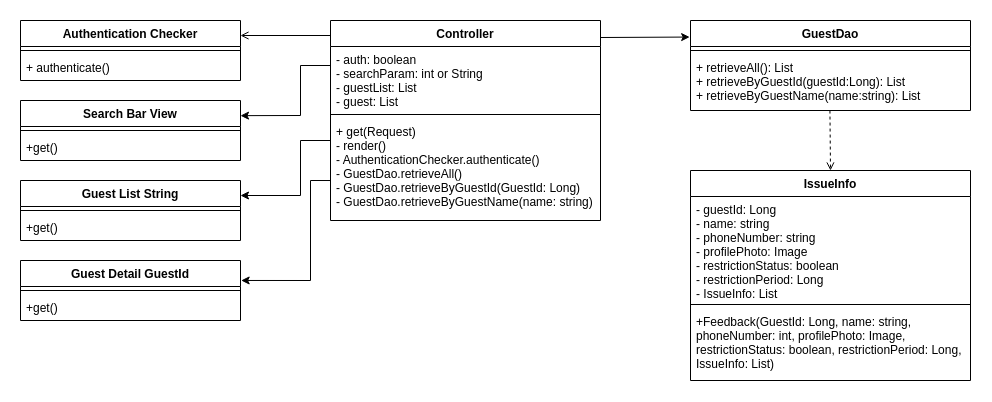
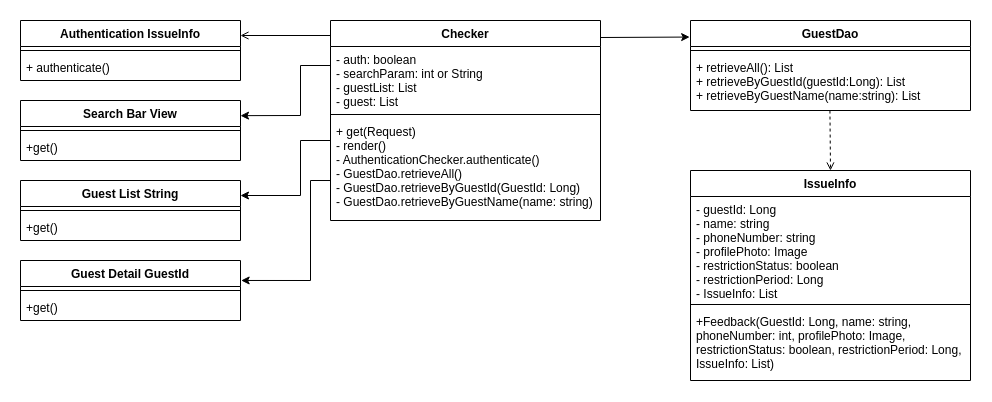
- <mxCell id="12" value="Authentication Checker" style="swimlane;fontStyle=1;align=center;verticalAlign=top;childLayout=stackLayout;horizontal=1;startSize=26;horizontalStack=0;resizeParent=1;resizeParentMax=0;resizeLast=0;collapsible=1;marginBottom=0;" vertex="1" parent="1"><mxGeometry x="20" y="20" width="220" height="60" as="geometry" /></mxCell>
+ <mxCell id="12" value="Authentication IssueInfo" style="swimlane;fontStyle=1;align=center;verticalAlign=top;childLayout=stackLayout;horizontal=1;startSize=26;horizontalStack=0;resizeParent=1;resizeParentMax=0;resizeLast=0;collapsible=1;marginBottom=0;" vertex="1" parent="1"><mxGeometry x="20" y="20" width="220" height="60" as="geometry" /></mxCell>
- <mxCell id="2" value="Controller" style="swimlane;fontStyle=1;align=center;verticalAlign=top;childLayout=stackLayout;horizontal=1;startSize=26;horizontalStack=0;resizeParent=1;resizeParentMax=0;resizeLast=0;collapsible=1;marginBottom=0;" vertex="1" parent="1"><mxGeometry x="330" y="20" width="270" height="200" as="geometry" /></mxCell>
+ <mxCell id="2" value="Checker" style="swimlane;fontStyle=1;align=center;verticalAlign=top;childLayout=stackLayout;horizontal=1;startSize=26;horizontalStack=0;resizeParent=1;resizeParentMax=0;resizeLast=0;collapsible=1;marginBottom=0;" vertex="1" parent="1"><mxGeometry x="330" y="20" width="270" height="200" as="geometry" /></mxCell>
